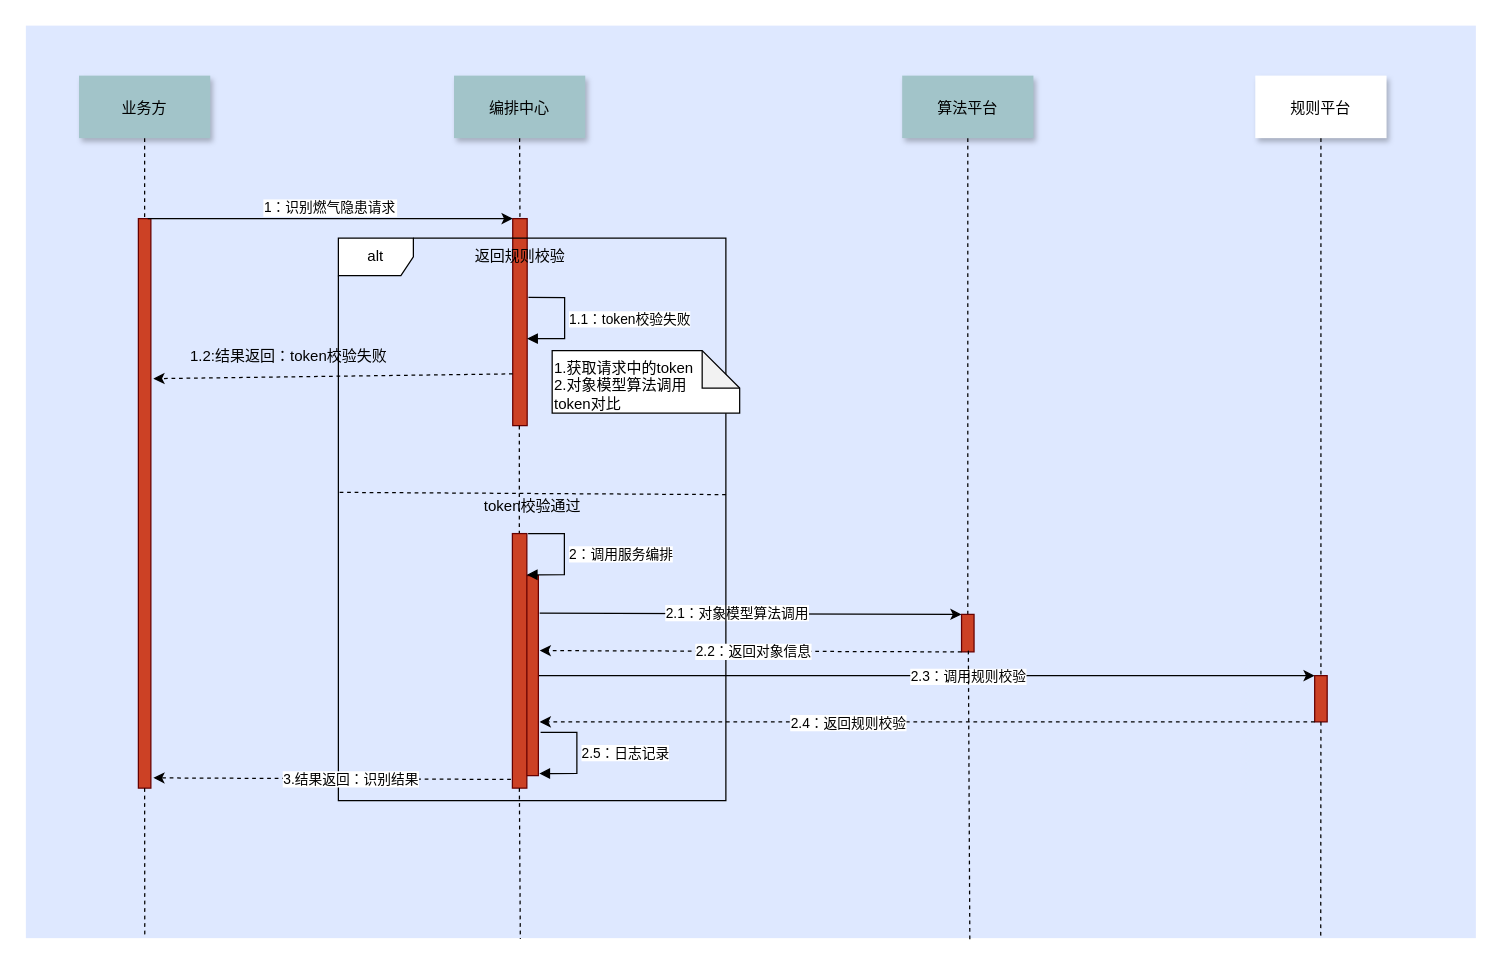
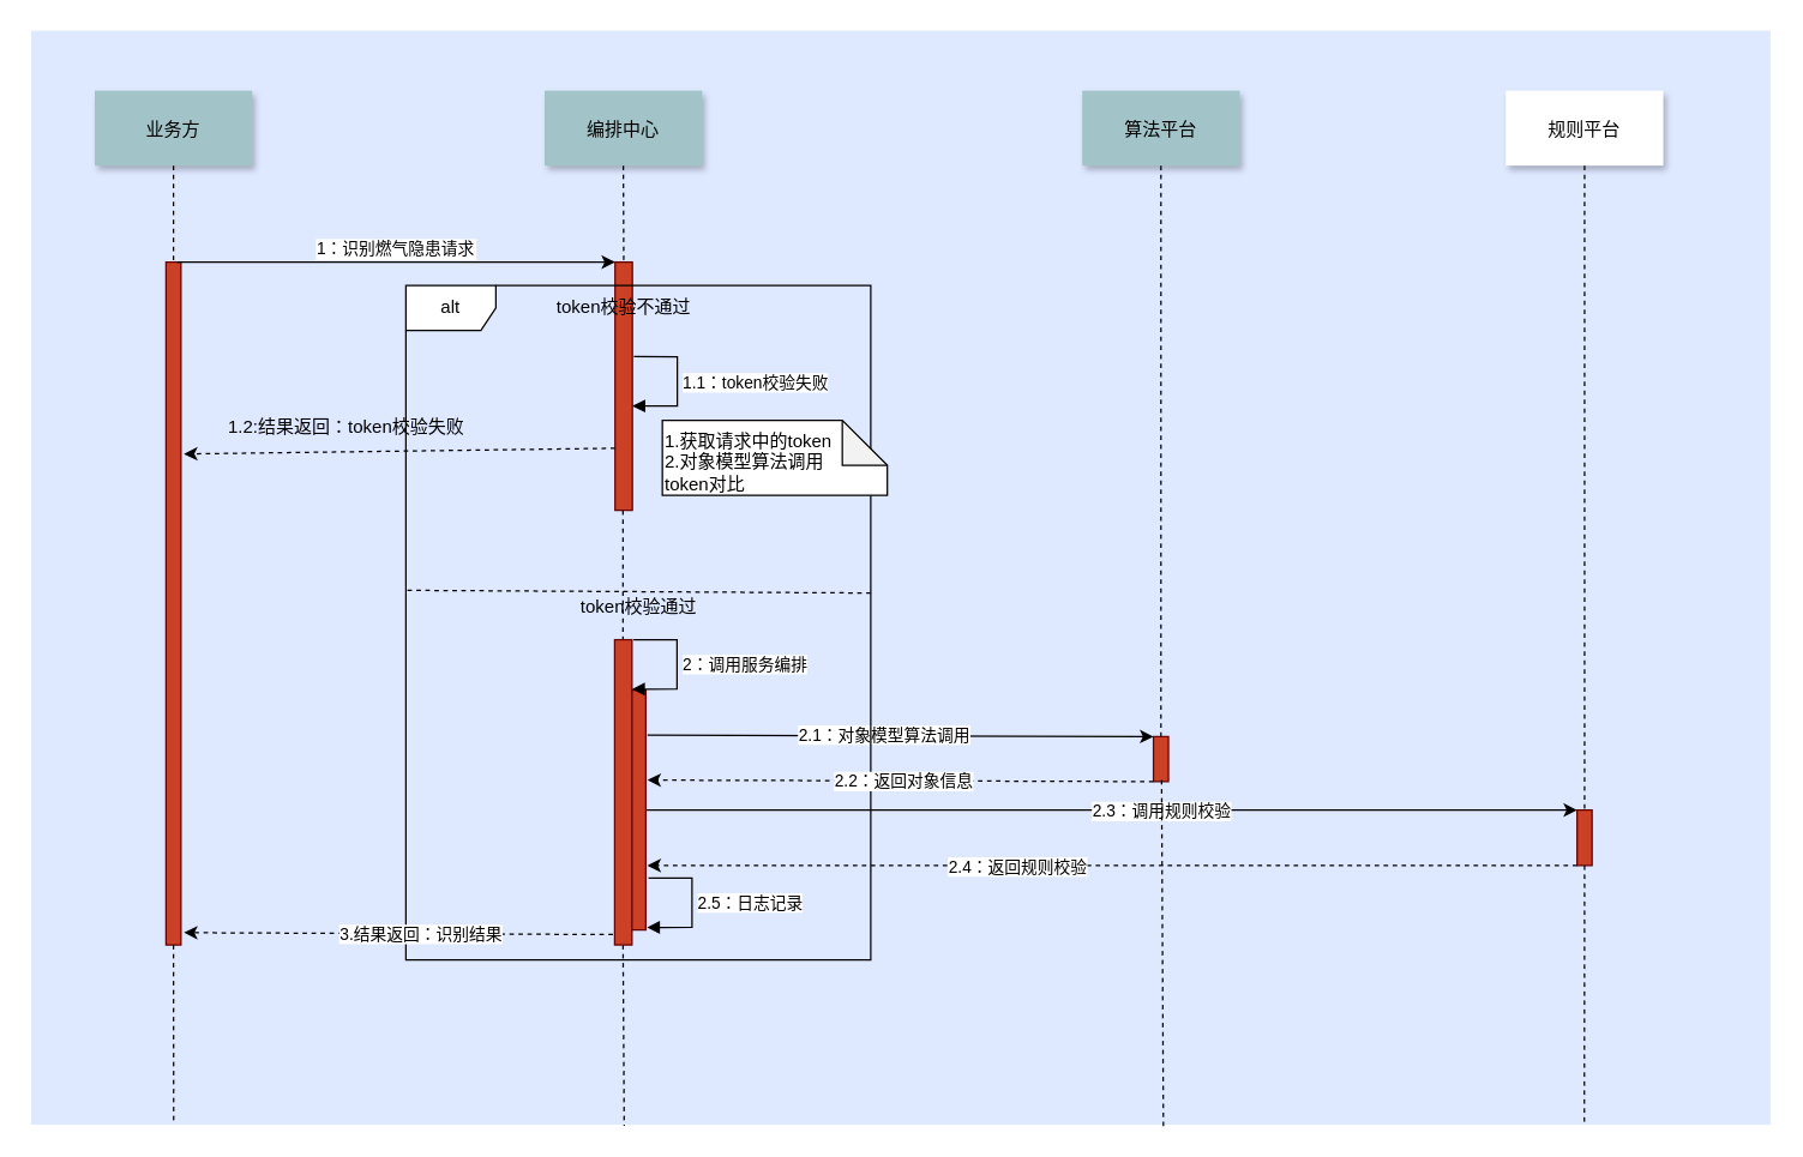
- <mxCell id="25" value="返回规则校验" style="text;html=1;resizable=0;autosize=1;align=center;verticalAlign=middle;points=[];fillColor=none;strokeColor=none;rounded=0;" parent="1" vertex="1"><mxGeometry x="360" y="190" width="110" height="30" as="geometry" /></mxCell>
+ <mxCell id="25" value="token校验不通过" style="text;html=1;resizable=0;autosize=1;align=center;verticalAlign=middle;points=[];fillColor=none;strokeColor=none;rounded=0;" parent="1" vertex="1"><mxGeometry x="360" y="190" width="110" height="30" as="geometry" /></mxCell>
